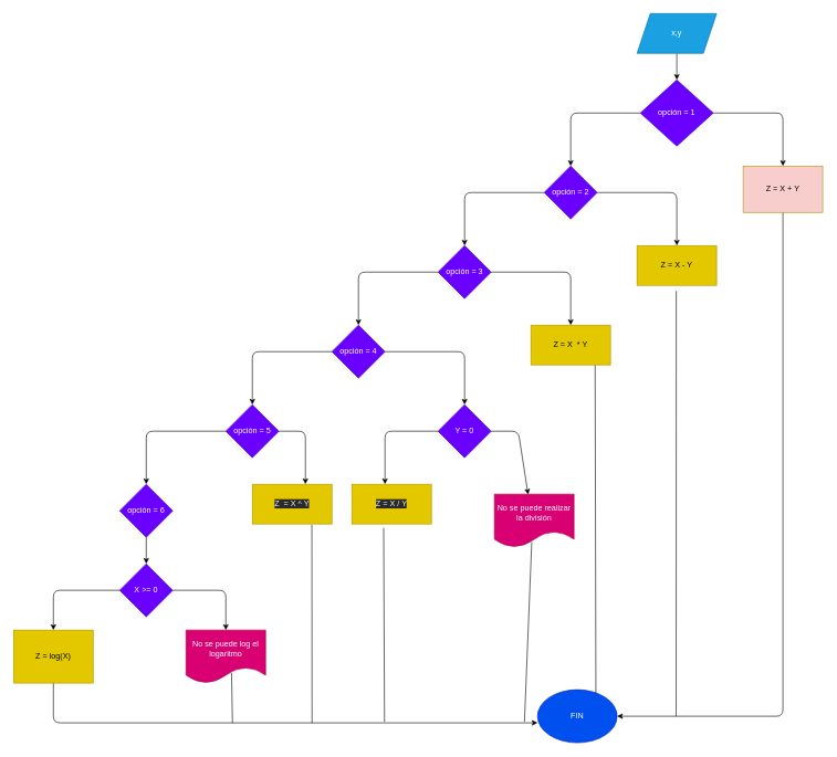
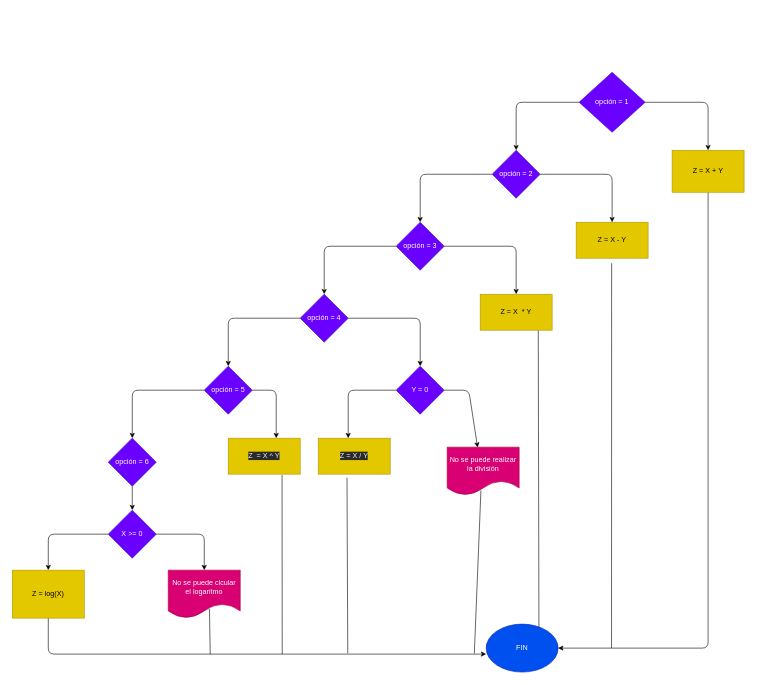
- <mxCell id="3" value="x,y" style="shape=parallelogram;perimeter=parallelogramPerimeter;whiteSpace=wrap;html=1;fixedSize=1;fillColor=#1ba1e2;fontColor=#ffffff;strokeColor=#006EAF;" parent="1" vertex="1"><mxGeometry x="960" y="20" width="120" height="60" as="geometry" /></mxCell>
- <mxCell id="2" value="" style="edgeStyle=none;html=1;" parent="1" source="3" target="4" edge="1"><mxGeometry relative="1" as="geometry" /></mxCell>
- <mxCell id="43" value="&lt;span&gt;Z = X + Y&lt;/span&gt;" style="rounded=0;whiteSpace=wrap;html=1;fillColor=#f8cecc;fontColor=#000000;strokeColor=#B09500;" parent="1" vertex="1"><mxGeometry x="1120" y="250" width="120" height="70" as="geometry" /></mxCell>
+ <mxCell id="43" value="&lt;span&gt;Z = X + Y&lt;/span&gt;" style="rounded=0;whiteSpace=wrap;html=1;fillColor=#e3c800;fontColor=#000000;strokeColor=#B09500;" parent="1" vertex="1"><mxGeometry x="1120" y="250" width="120" height="70" as="geometry" /></mxCell>
- <mxCell id="27" value="No se puede log el logaritmo" style="shape=document;whiteSpace=wrap;html=1;boundedLbl=1;fillColor=#d80073;fontColor=#ffffff;strokeColor=#A50040;" parent="1" vertex="1"><mxGeometry x="280" y="950" width="120" height="80" as="geometry" /></mxCell>
+ <mxCell id="27" value="No se puede clcular el logaritmo" style="shape=document;whiteSpace=wrap;html=1;boundedLbl=1;fillColor=#d80073;fontColor=#ffffff;strokeColor=#A50040;" parent="1" vertex="1"><mxGeometry x="280" y="950" width="120" height="80" as="geometry" /></mxCell>
